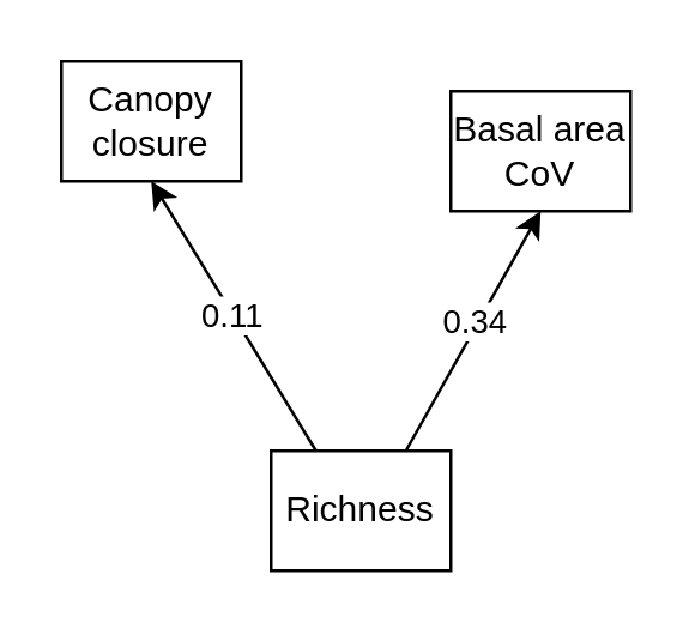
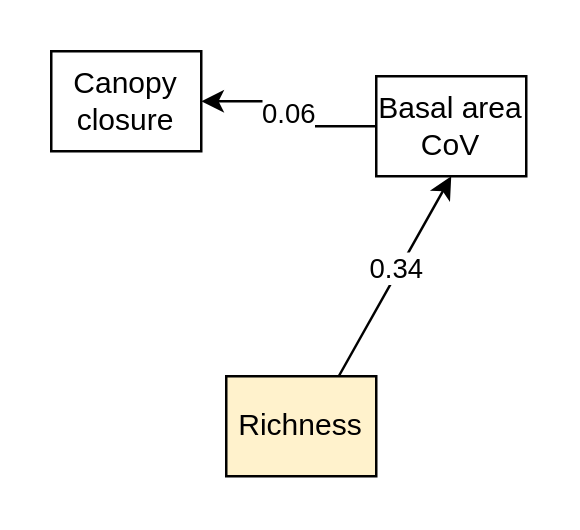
+ <mxCell id="7" value="0.06" style="edgeStyle=orthogonalEdgeStyle;rounded=0;orthogonalLoop=1;jettySize=auto;html=1;exitX=0;exitY=0.5;exitDx=0;exitDy=0;entryX=1;entryY=0.5;entryDx=0;entryDy=0;" edge="1" parent="1" source="8" target="2"><mxGeometry relative="1" as="geometry" /></mxCell>
- <mxCell id="3" value="0.11" style="rounded=0;orthogonalLoop=1;jettySize=auto;html=1;exitX=0.25;exitY=0;exitDx=0;exitDy=0;entryX=0.5;entryY=1;entryDx=0;entryDy=0;" edge="1" parent="1" source="6" target="2"><mxGeometry relative="1" as="geometry" /></mxCell>
- <mxCell id="6" value="Richness" style="rounded=1;whiteSpace=wrap;html=1;fontSize=12;glass=0;strokeWidth=1;shadow=0;arcSize=0;align=center;fontStyle=0" vertex="1" parent="1"><mxGeometry x="90" y="150" width="60" height="40" as="geometry" /></mxCell>
+ <mxCell id="6" value="Richness" style="rounded=1;whiteSpace=wrap;html=1;fontSize=12;glass=0;strokeWidth=1;shadow=0;arcSize=0;align=center;fontStyle=0;fillColor=#fff2cc;" vertex="1" parent="1"><mxGeometry x="90" y="150" width="60" height="40" as="geometry" /></mxCell>
